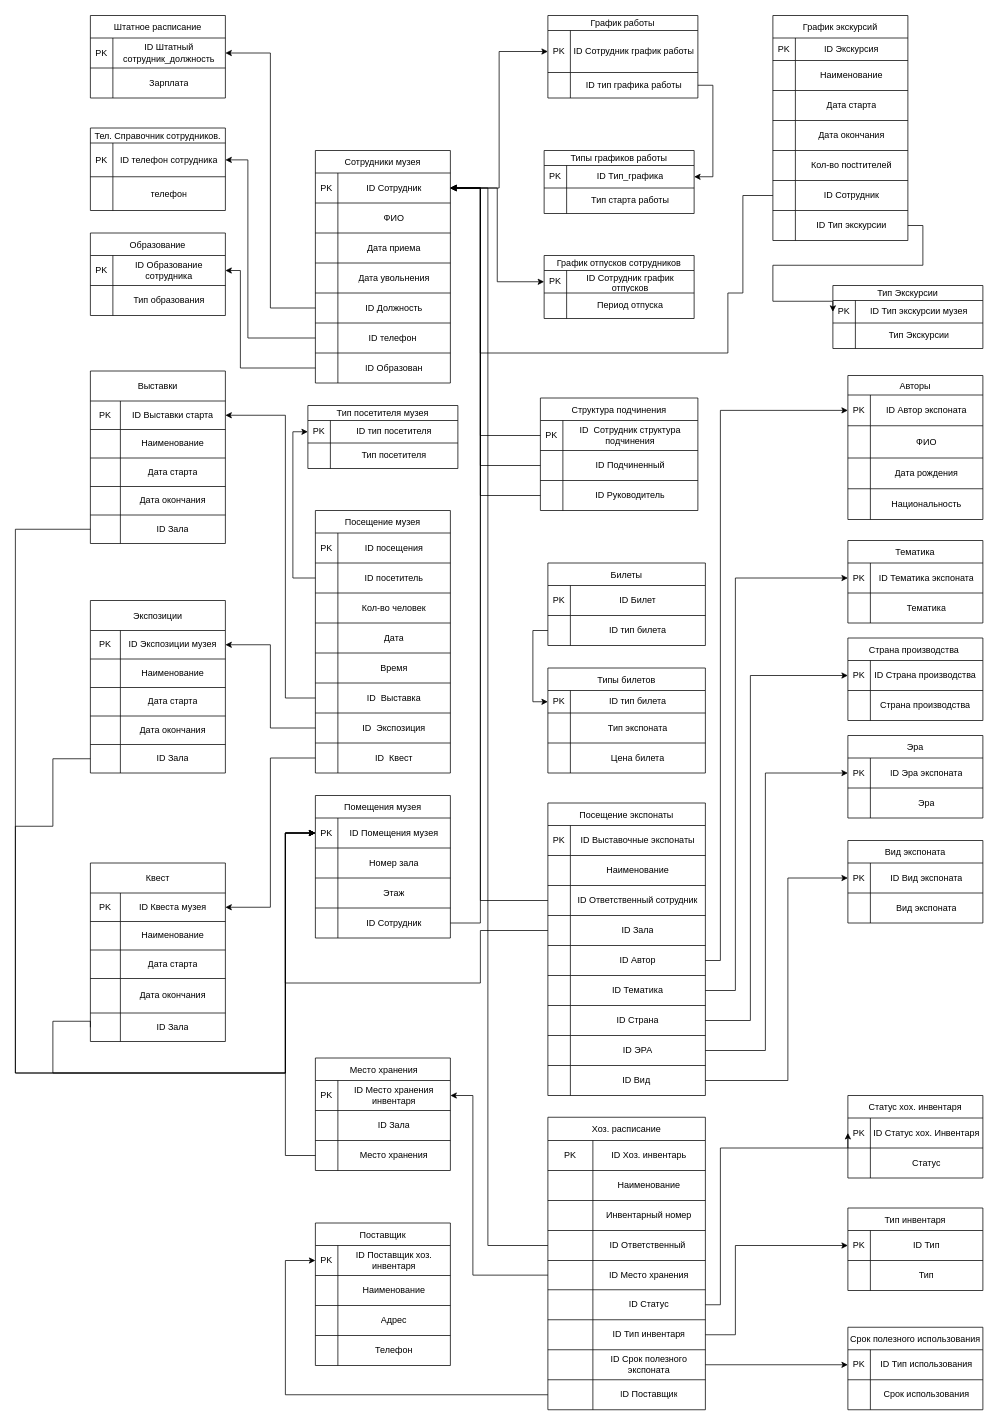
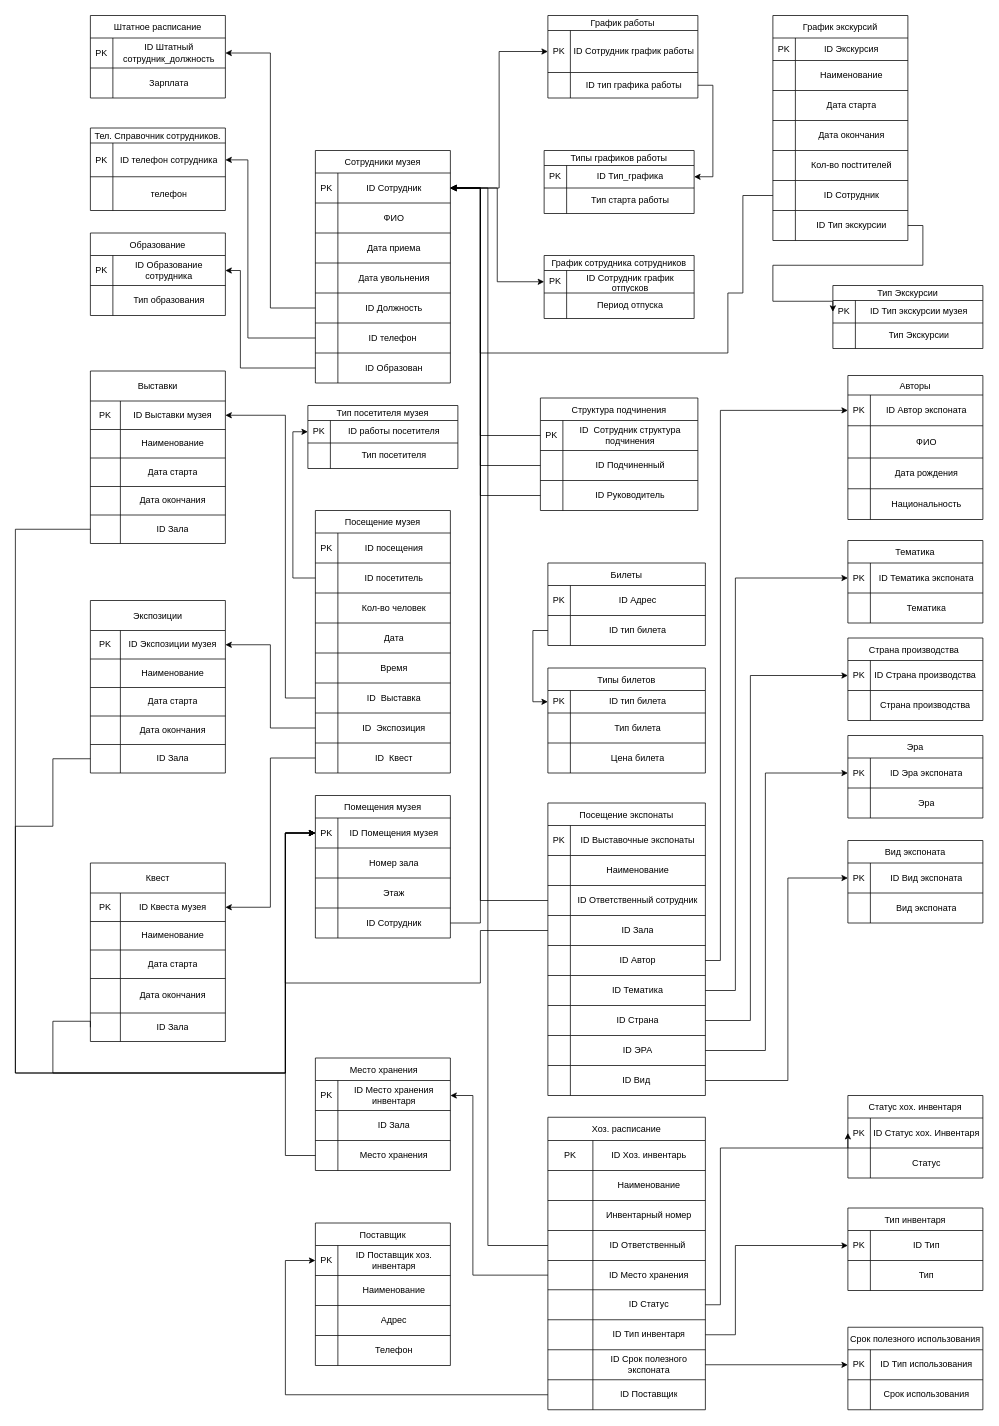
- <mxCell id="64" value="График отпусков сотрудников" style="shape=table;startSize=20;container=1;collapsible=0;childLayout=tableLayout;" parent="1" vertex="1"><mxGeometry x="725" y="340" width="200.0" height="84" as="geometry" /></mxCell>
+ <mxCell id="64" value="График сотрудника сотрудников" style="shape=table;startSize=20;container=1;collapsible=0;childLayout=tableLayout;" parent="1" vertex="1"><mxGeometry x="725" y="340" width="200.0" height="84" as="geometry" /></mxCell>
- <mxCell id="153" value="ID Выставки старта" style="shape=partialRectangle;html=1;whiteSpace=wrap;connectable=0;strokeColor=inherit;overflow=hidden;fillColor=none;top=0;left=0;bottom=0;right=0;pointerEvents=1;" parent="151" vertex="1"><mxGeometry x="40" width="140" height="38" as="geometry"><mxRectangle width="140" height="38" as="alternateBounds" /></mxGeometry></mxCell>
+ <mxCell id="153" value="ID Выставки музея" style="shape=partialRectangle;html=1;whiteSpace=wrap;connectable=0;strokeColor=inherit;overflow=hidden;fillColor=none;top=0;left=0;bottom=0;right=0;pointerEvents=1;" parent="151" vertex="1"><mxGeometry x="40" width="140" height="38" as="geometry"><mxRectangle width="140" height="38" as="alternateBounds" /></mxGeometry></mxCell>
- <mxCell id="131" value="ID тип посетителя" style="shape=partialRectangle;html=1;whiteSpace=wrap;connectable=0;strokeColor=inherit;overflow=hidden;fillColor=none;top=0;left=0;bottom=0;right=0;pointerEvents=1;" parent="129" vertex="1"><mxGeometry x="30" width="170" height="30" as="geometry"><mxRectangle width="170" height="30" as="alternateBounds" /></mxGeometry></mxCell>
+ <mxCell id="131" value="ID работы посетителя" style="shape=partialRectangle;html=1;whiteSpace=wrap;connectable=0;strokeColor=inherit;overflow=hidden;fillColor=none;top=0;left=0;bottom=0;right=0;pointerEvents=1;" parent="129" vertex="1"><mxGeometry x="30" width="170" height="30" as="geometry"><mxRectangle width="170" height="30" as="alternateBounds" /></mxGeometry></mxCell>
- <mxCell id="88" value="ID Билет" style="shape=partialRectangle;html=1;whiteSpace=wrap;connectable=0;strokeColor=inherit;overflow=hidden;fillColor=none;top=0;left=0;bottom=0;right=0;pointerEvents=1;" parent="86" vertex="1"><mxGeometry x="30" width="180" height="40" as="geometry"><mxRectangle width="180" height="40" as="alternateBounds" /></mxGeometry></mxCell>
+ <mxCell id="88" value="ID Адрес" style="shape=partialRectangle;html=1;whiteSpace=wrap;connectable=0;strokeColor=inherit;overflow=hidden;fillColor=none;top=0;left=0;bottom=0;right=0;pointerEvents=1;" parent="86" vertex="1"><mxGeometry x="30" width="180" height="40" as="geometry"><mxRectangle width="180" height="40" as="alternateBounds" /></mxGeometry></mxCell>
- <mxCell id="98" value="Тип экспоната" style="shape=partialRectangle;html=1;whiteSpace=wrap;connectable=0;strokeColor=inherit;overflow=hidden;fillColor=none;top=0;left=0;bottom=0;right=0;pointerEvents=1;" parent="96" vertex="1"><mxGeometry x="30" width="180" height="40" as="geometry"><mxRectangle width="180" height="40" as="alternateBounds" /></mxGeometry></mxCell>
+ <mxCell id="98" value="Тип билета" style="shape=partialRectangle;html=1;whiteSpace=wrap;connectable=0;strokeColor=inherit;overflow=hidden;fillColor=none;top=0;left=0;bottom=0;right=0;pointerEvents=1;" parent="96" vertex="1"><mxGeometry x="30" width="180" height="40" as="geometry"><mxRectangle width="180" height="40" as="alternateBounds" /></mxGeometry></mxCell>
